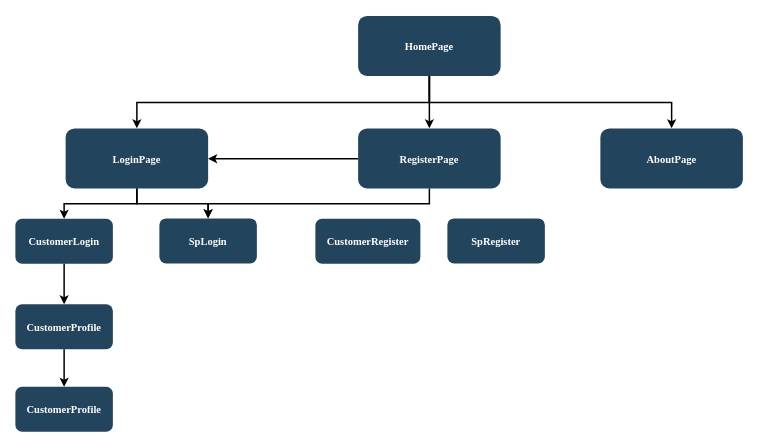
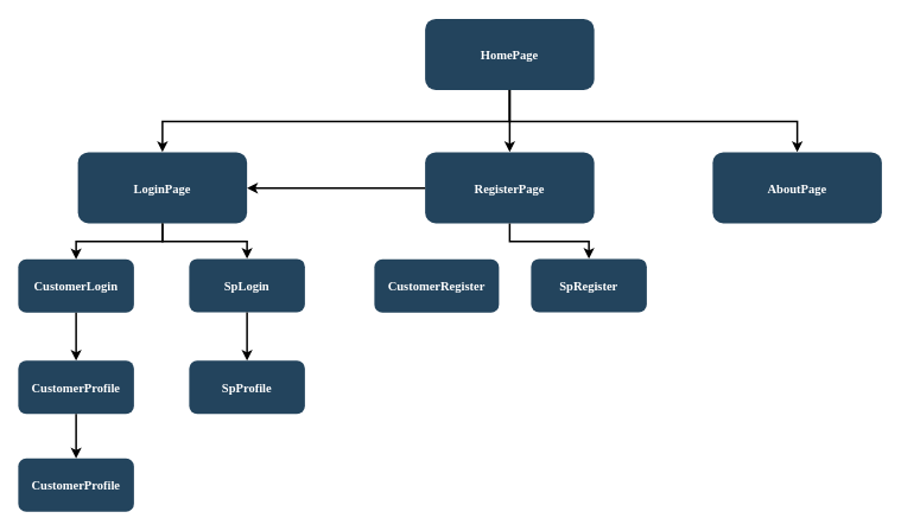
- <mxCell id="15" value="" style="edgeStyle=elbowEdgeStyle;elbow=vertical;strokeWidth=2;rounded=0;" parent="1" source="5" target="8" edge="1"><mxGeometry x="-23" y="135.5" width="100" height="100" as="geometry"><mxPoint x="-303" y="70.5" as="sourcePoint" /><mxPoint x="-203" y="-29.5" as="targetPoint" /></mxGeometry></mxCell>
+ <mxCell id="15" value="" style="edgeStyle=elbowEdgeStyle;elbow=vertical;strokeWidth=2;rounded=0" parent="1" source="5" target="10" edge="1"><mxGeometry x="-23" y="135.5" width="100" height="100" as="geometry"><mxPoint x="-303" y="70.5" as="sourcePoint" /><mxPoint x="-203" y="-29.5" as="targetPoint" /></mxGeometry></mxCell>
+ <mxCell id="20" value="" style="edgeStyle=elbowEdgeStyle;elbow=vertical;rounded=0;strokeWidth=2;entryX=0.5;entryY=0;entryDx=0;entryDy=0;exitX=0.5;exitY=1;exitDx=0;exitDy=0;" edge="1" parent="1" source="8" target="19"><mxGeometry x="-13" y="145.5" width="100" height="100" as="geometry"><mxPoint x="95" y="361" as="sourcePoint" /><mxPoint x="95" y="415" as="targetPoint" /></mxGeometry></mxCell>
+ <mxCell id="19" value="SpProfile" style="rounded=1;fillColor=#23445D;gradientColor=none;strokeColor=none;fontColor=#FFFFFF;fontStyle=1;fontFamily=Tahoma;fontSize=14" vertex="1" parent="1"><mxGeometry x="212" y="405" width="130" height="60" as="geometry" /></mxCell>
